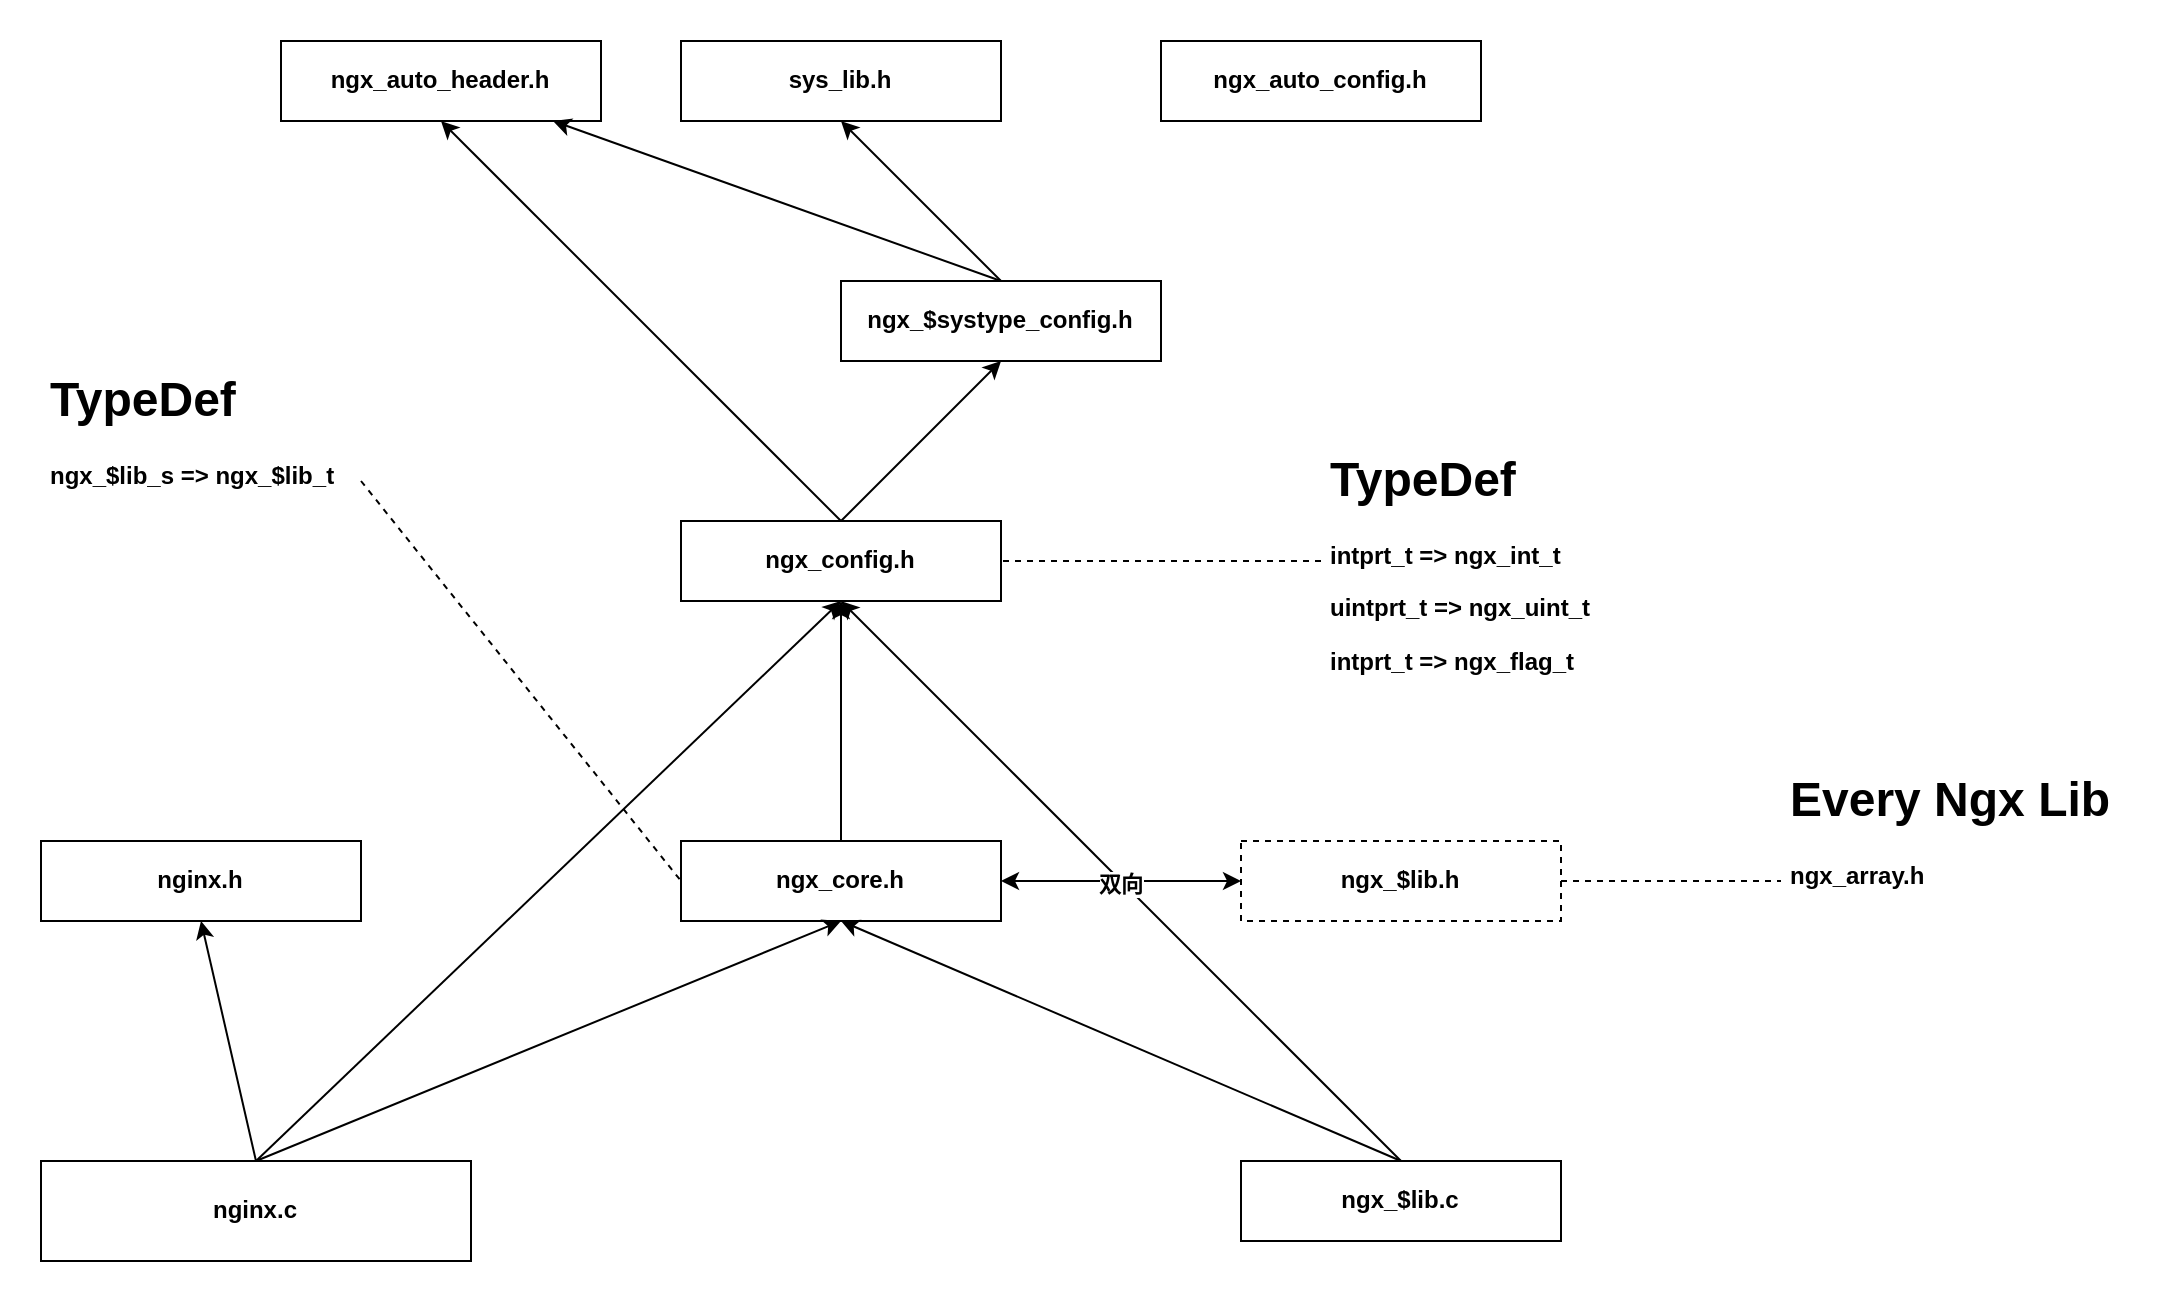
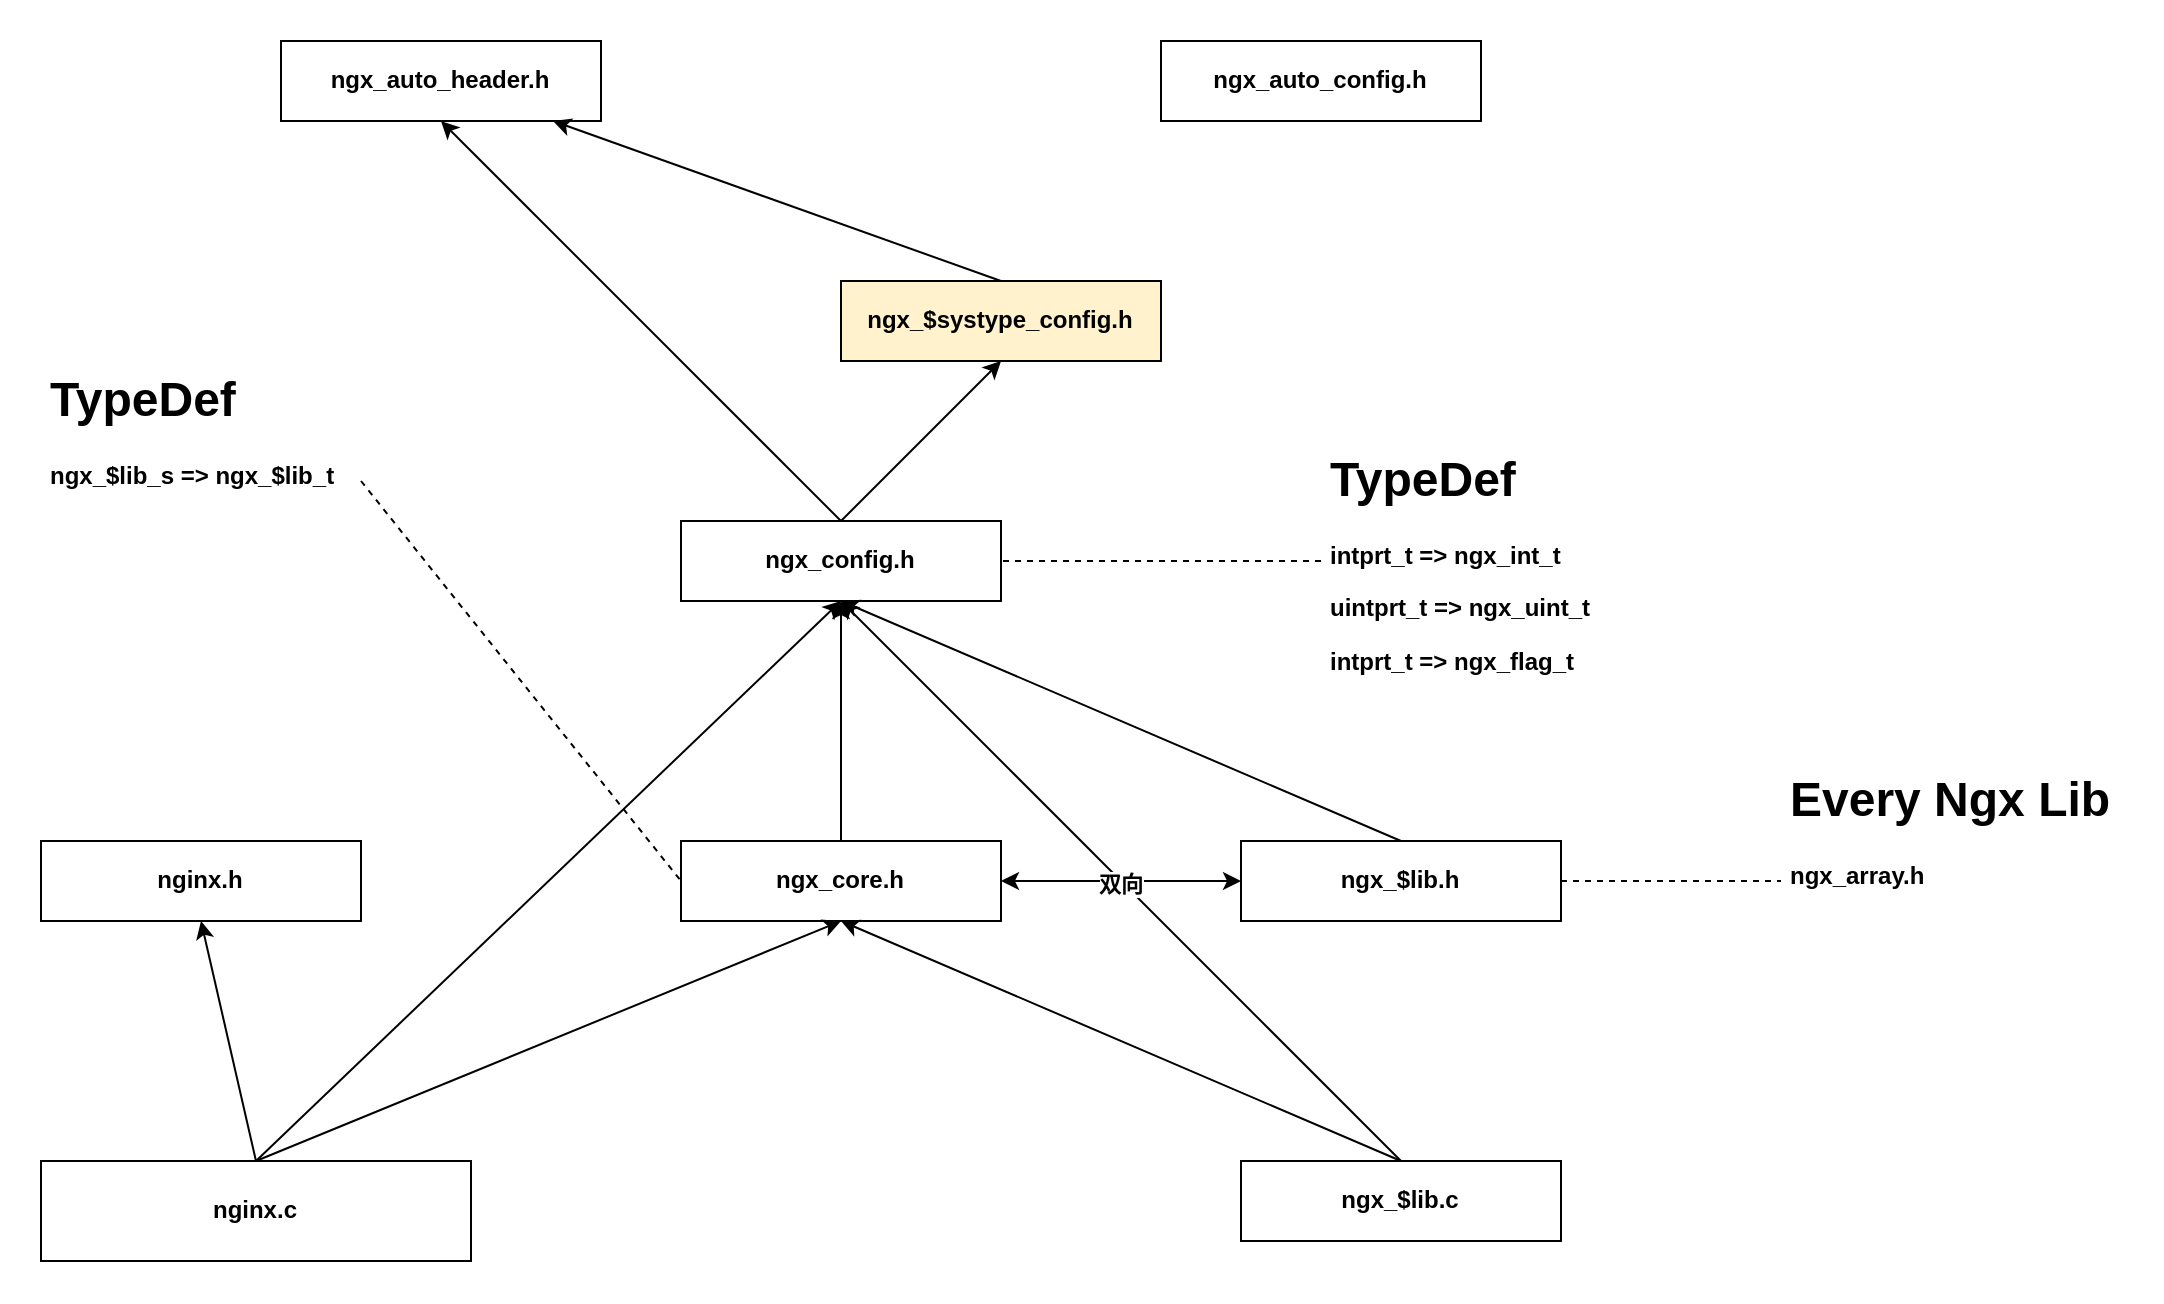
- <mxCell id="6" value="&lt;b&gt;sys_lib.h&lt;/b&gt;" style="rounded=0;whiteSpace=wrap;html=1;" vertex="1" parent="1"><mxGeometry x="340" y="20" width="160" height="40" as="geometry" /></mxCell>
- <mxCell id="7" value="" style="endArrow=classic;html=1;exitX=0.5;exitY=0;exitDx=0;exitDy=0;entryX=0.5;entryY=1;entryDx=0;entryDy=0;" edge="1" parent="1" source="4" target="6"><mxGeometry width="50" height="50" relative="1" as="geometry"><mxPoint x="150" y="190" as="sourcePoint" /><mxPoint x="150" y="20" as="targetPoint" /></mxGeometry></mxCell>
- <mxCell id="4" value="&lt;b&gt;ngx_$systype_config.h&lt;/b&gt;" style="rounded=0;whiteSpace=wrap;html=1;" vertex="1" parent="1"><mxGeometry x="420" y="140" width="160" height="40" as="geometry" /></mxCell>
+ <mxCell id="4" value="&lt;b&gt;ngx_$systype_config.h&lt;/b&gt;" style="rounded=0;whiteSpace=wrap;html=1;fillColor=#fff2cc;" vertex="1" parent="1"><mxGeometry x="420" y="140" width="160" height="40" as="geometry" /></mxCell>
+ <mxCell id="19" value="" style="endArrow=classic;html=1;entryX=0.5;entryY=1;entryDx=0;entryDy=0;exitX=0.5;exitY=0;exitDx=0;exitDy=0;" edge="1" parent="1" source="18" target="9"><mxGeometry width="50" height="50" relative="1" as="geometry"><mxPoint x="620" y="580" as="sourcePoint" /><mxPoint x="710" y="310" as="targetPoint" /></mxGeometry></mxCell>
- <mxCell id="18" value="&lt;b&gt;ngx_$lib.h&lt;/b&gt;" style="rounded=0;whiteSpace=wrap;html=1;dashed=1;" vertex="1" parent="1"><mxGeometry x="620" y="420" width="160" height="40" as="geometry" /></mxCell>
+ <mxCell id="18" value="&lt;b&gt;ngx_$lib.h&lt;/b&gt;" style="rounded=0;whiteSpace=wrap;html=1;" vertex="1" parent="1"><mxGeometry x="620" y="420" width="160" height="40" as="geometry" /></mxCell>
